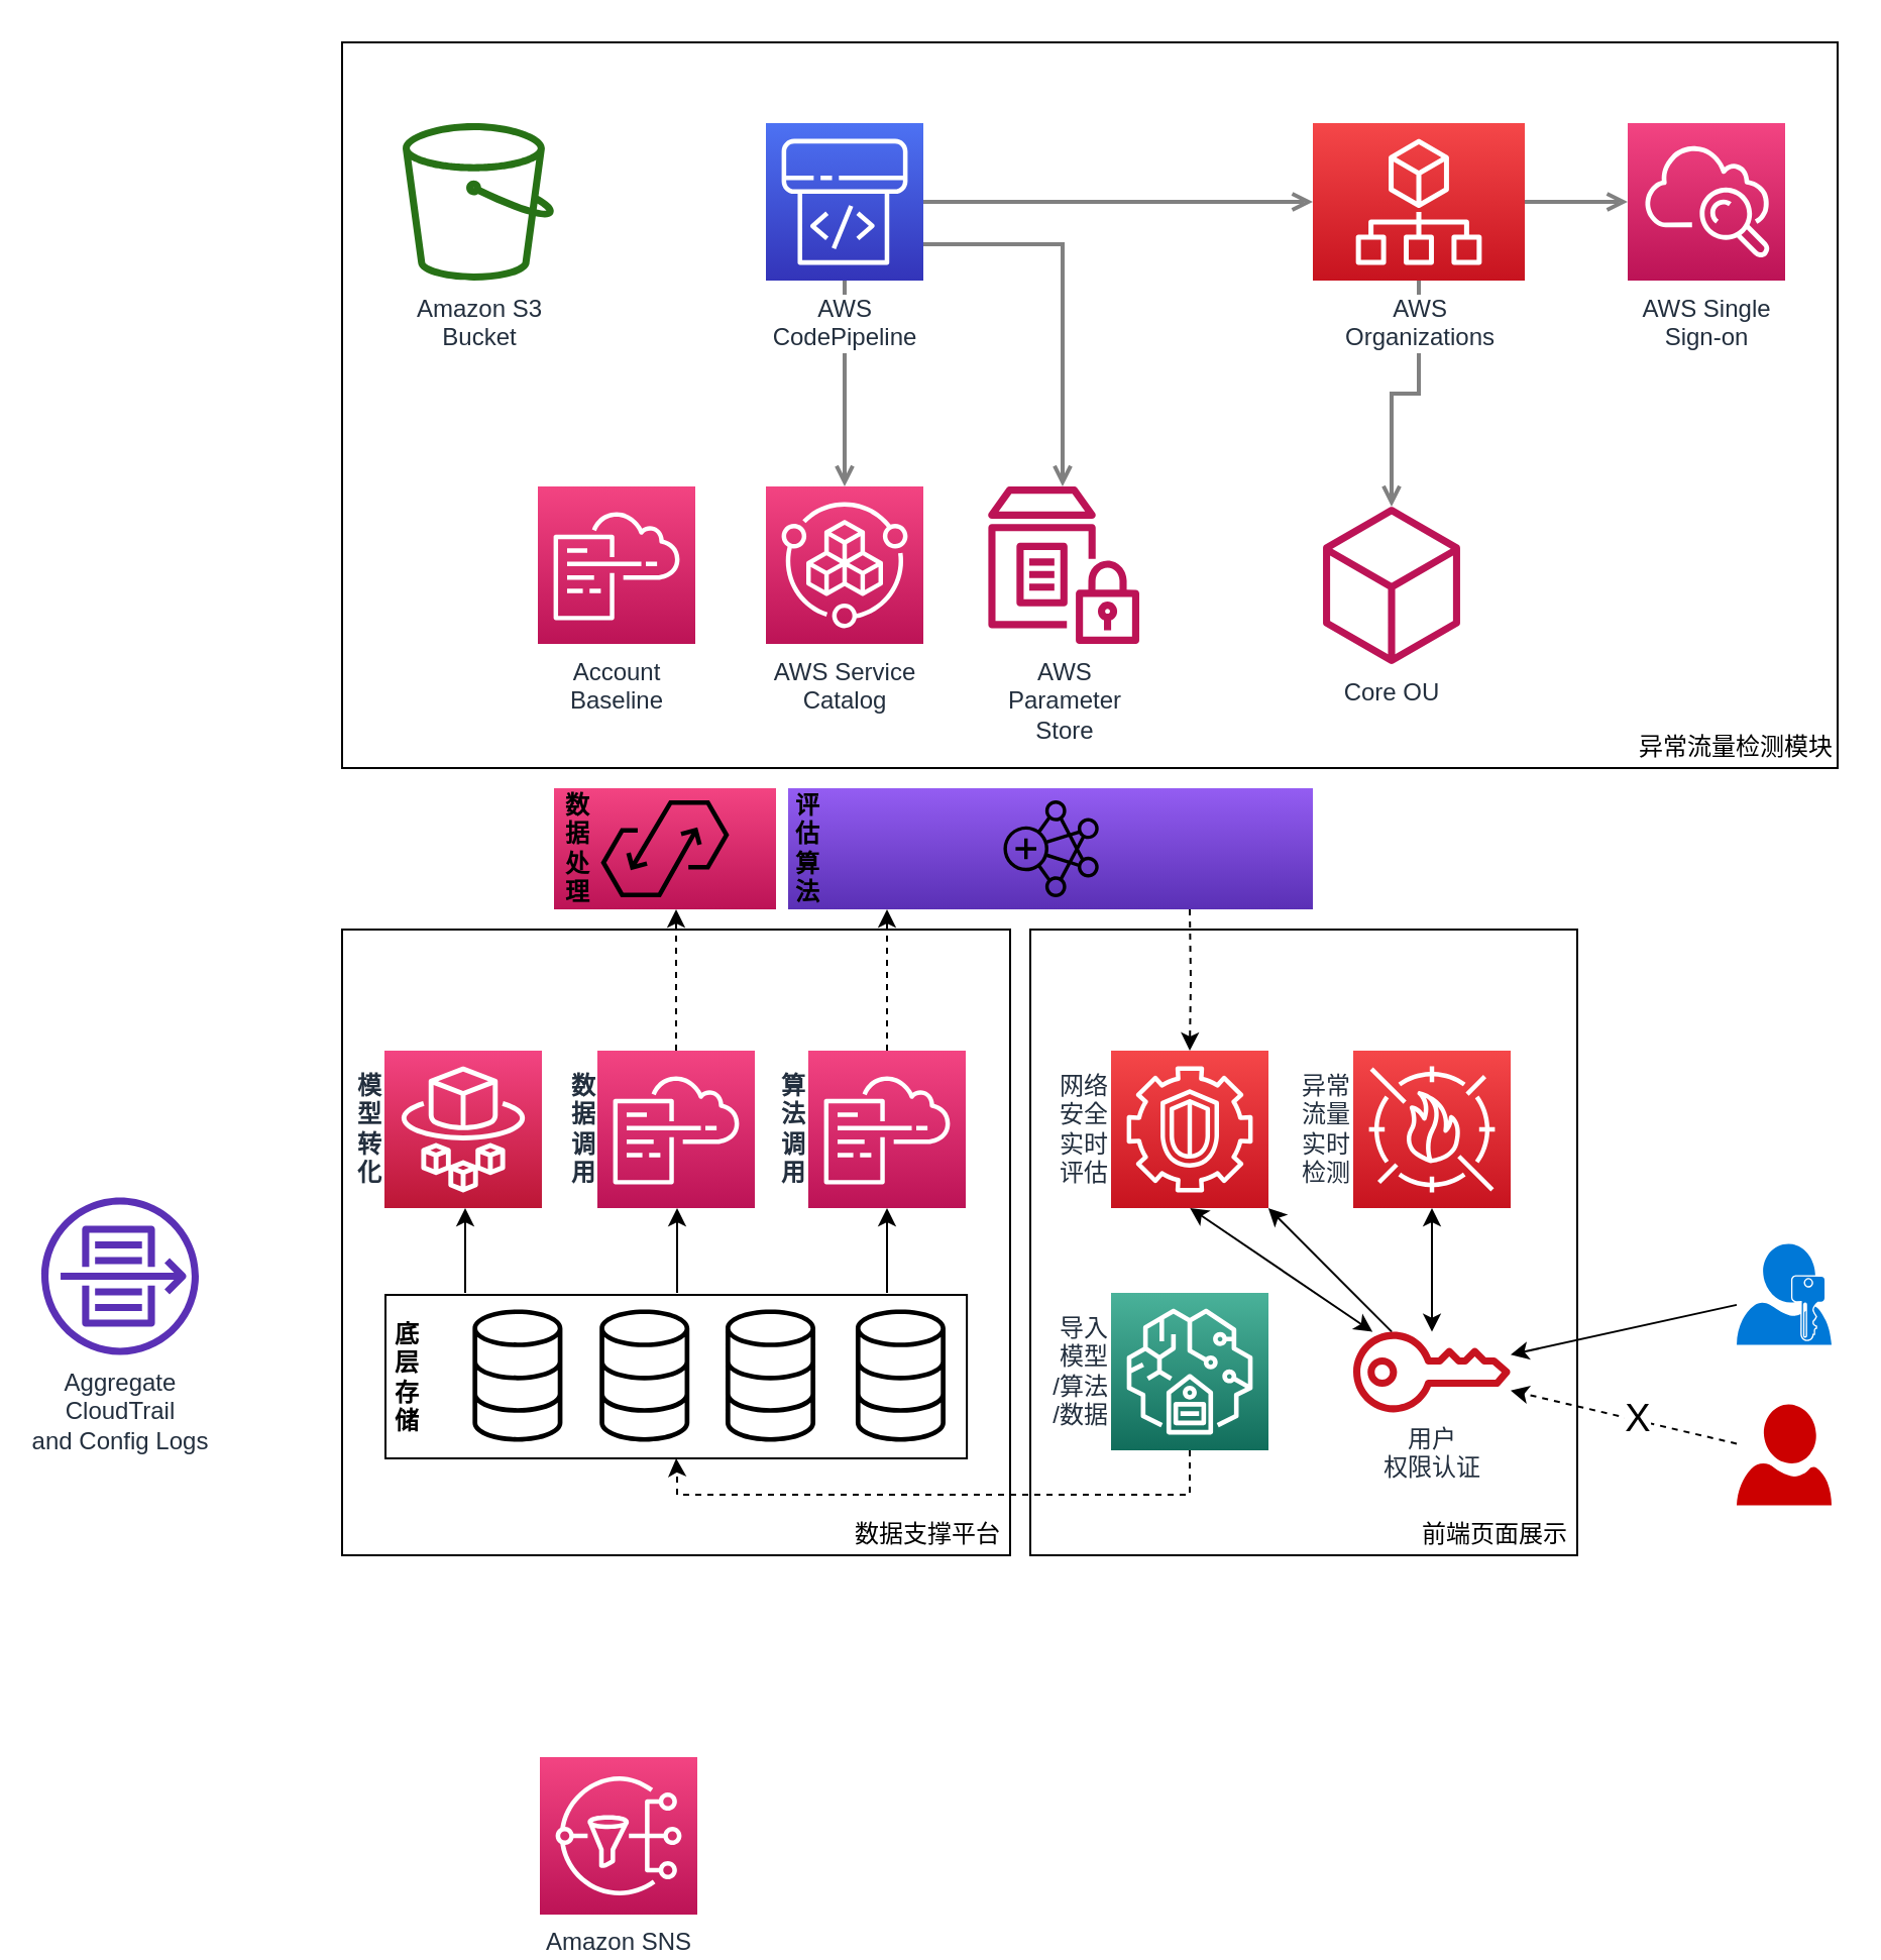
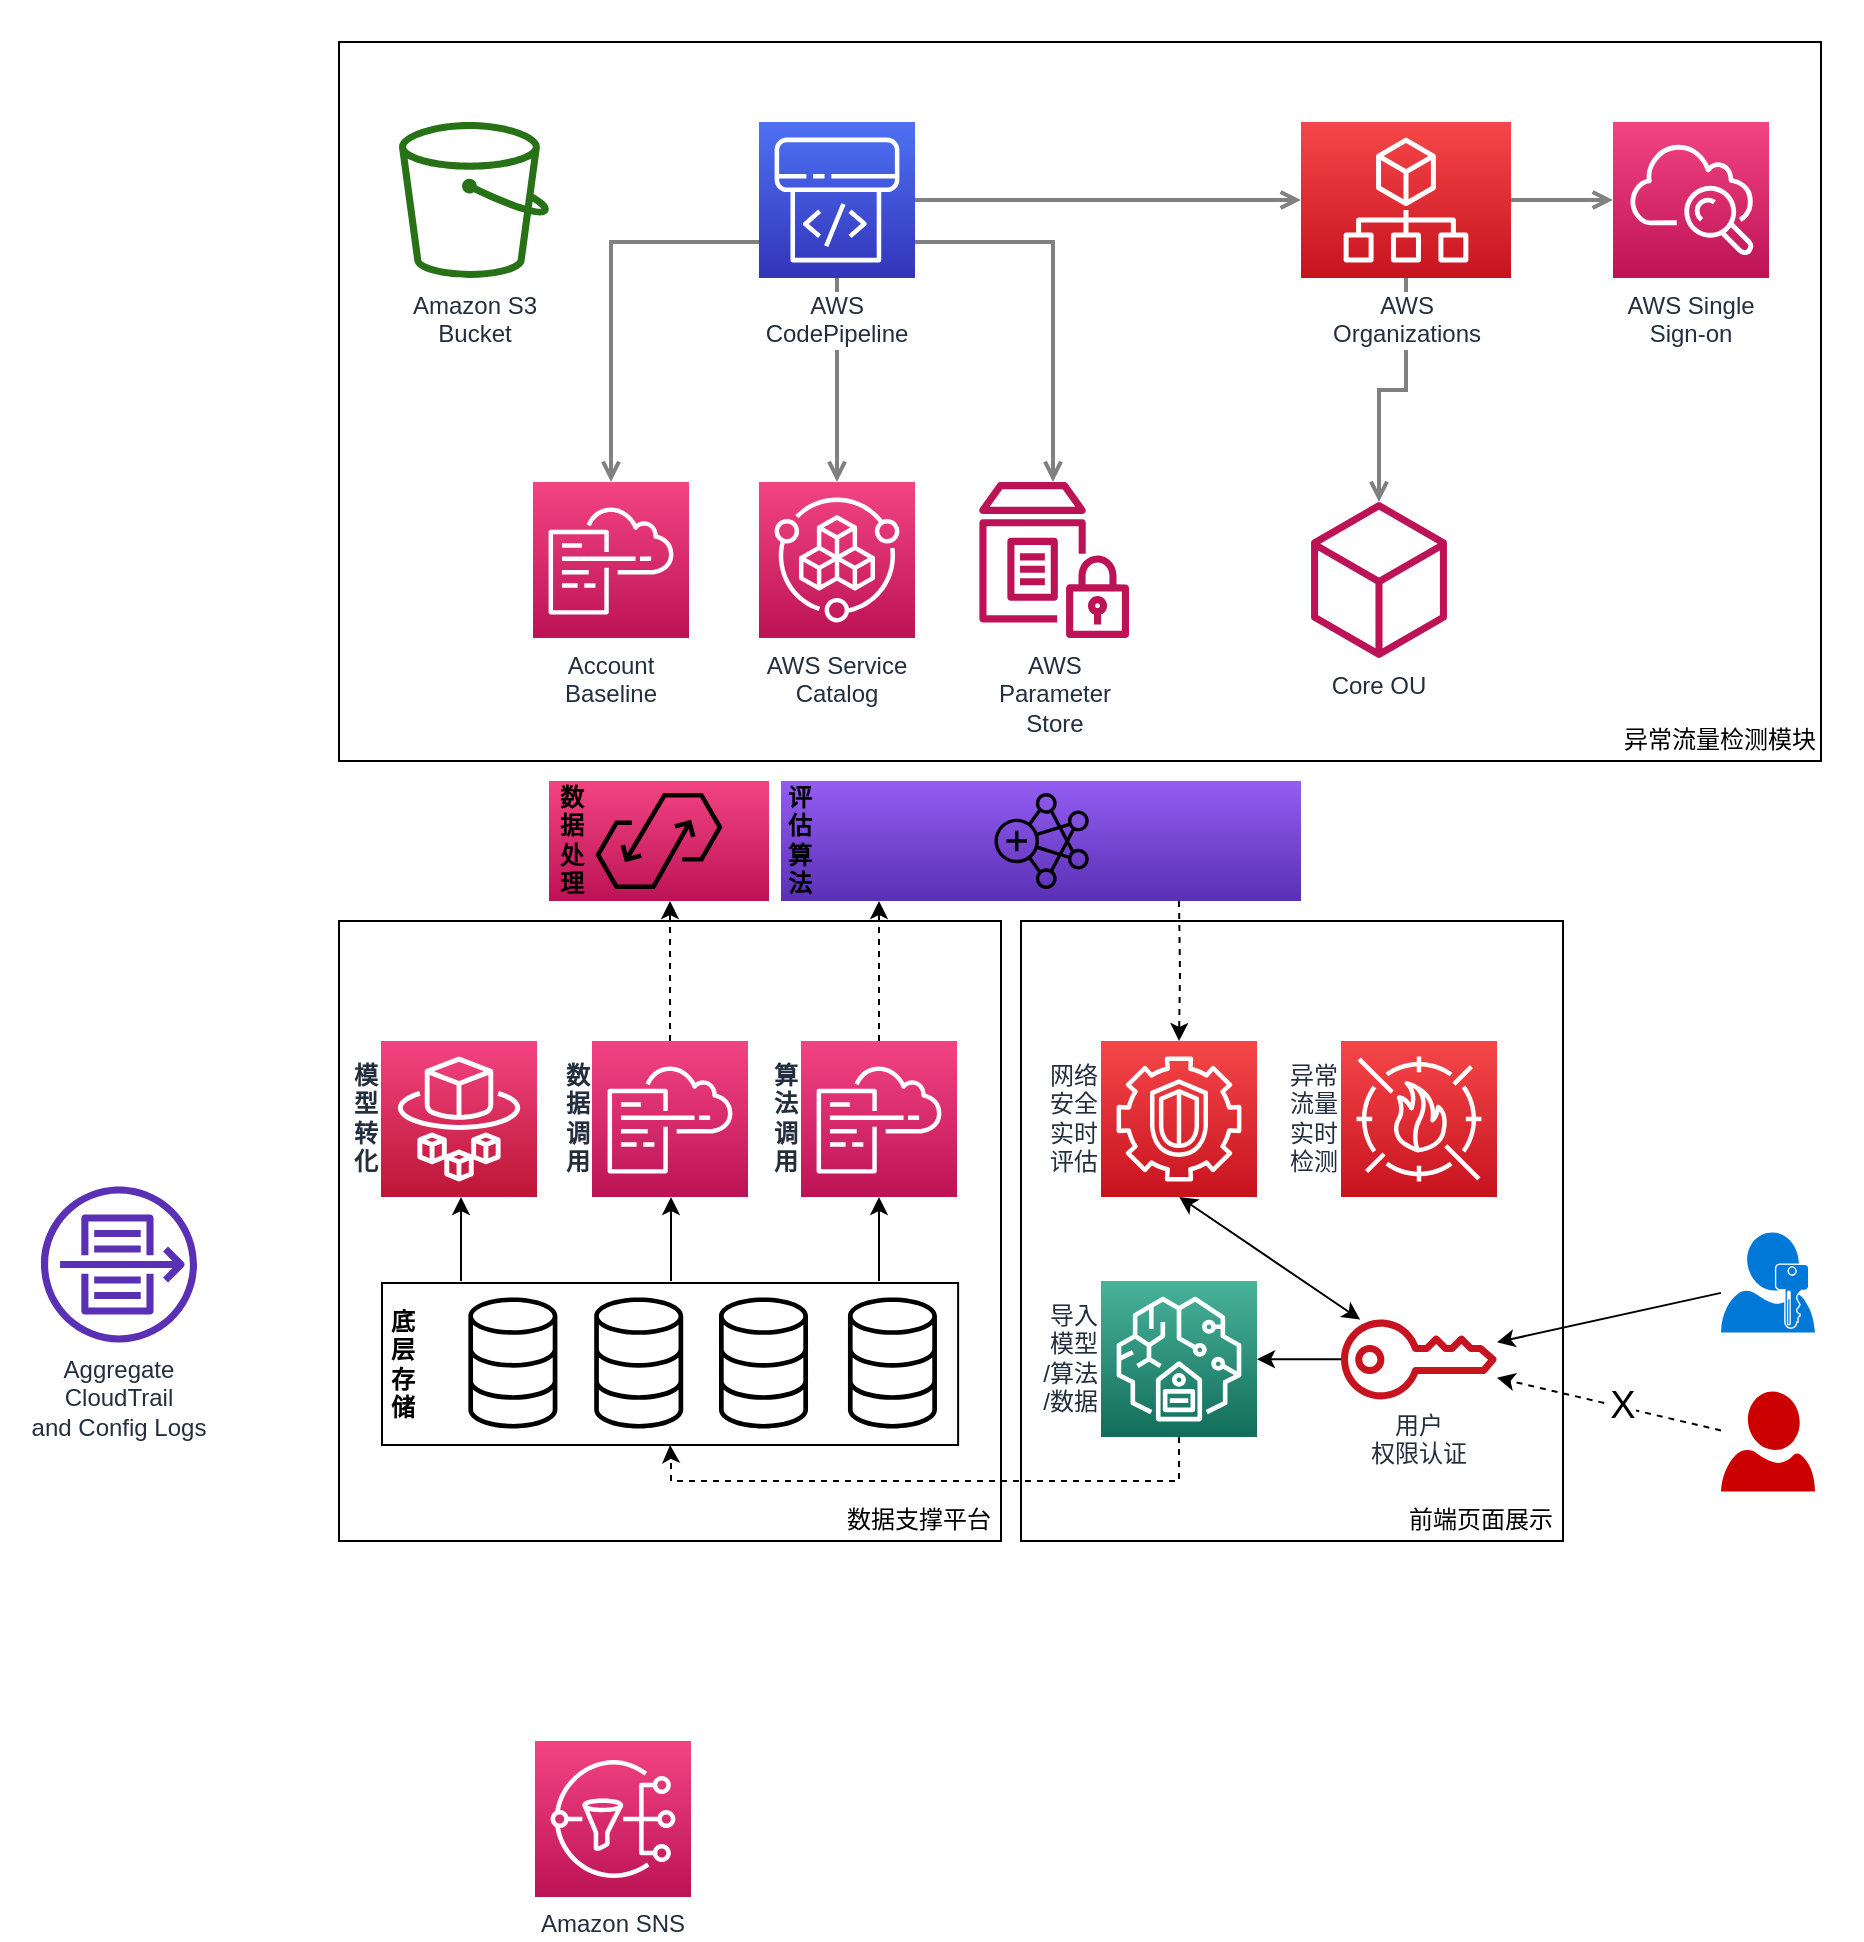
+ <mxCell id="11" style="edgeStyle=orthogonalEdgeStyle;rounded=0;orthogonalLoop=1;jettySize=auto;html=1;startArrow=none;startFill=0;endArrow=open;endFill=0;strokeColor=#808080;strokeWidth=2;" parent="1" source="17" target="20" edge="1"><mxGeometry relative="1" as="geometry"><Array as="points"><mxPoint x="305" y="120.5" /></Array></mxGeometry></mxCell>
- <mxCell id="27" style="edgeStyle=none;rounded=0;orthogonalLoop=1;jettySize=auto;html=1;startArrow=classic;startFill=1;fontSize=19;fontColor=#000000;" edge="1" parent="1" source="30" target="50"><mxGeometry relative="1" as="geometry"><Array as="points"><mxPoint x="709" y="620" /></Array></mxGeometry></mxCell>
- <mxCell id="29" style="edgeStyle=none;rounded=0;orthogonalLoop=1;jettySize=auto;html=1;startArrow=none;startFill=0;fontSize=19;fontColor=#000000;" edge="1" parent="1" source="30" target="32"><mxGeometry relative="1" as="geometry" /></mxCell>
+ <mxCell id="29" style="edgeStyle=none;rounded=0;orthogonalLoop=1;jettySize=auto;html=1;startArrow=none;startFill=0;fontSize=19;fontColor=#000000;" edge="1" parent="1" source="30" target="52"><mxGeometry relative="1" as="geometry" /></mxCell>
